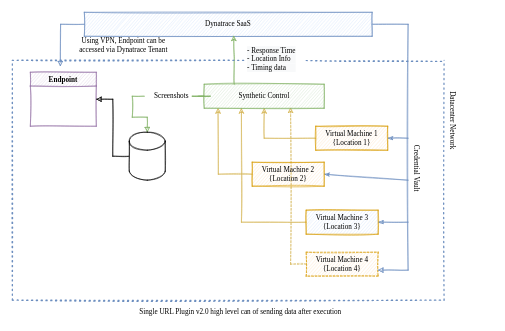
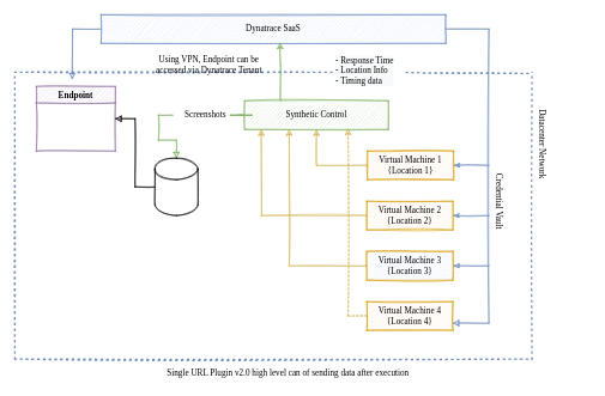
- <mxCell id="31" value="Using VPN, Endpoint can be &lt;br&gt;accessed via Dynatrace Tenant" style="text;html=1;align=center;verticalAlign=middle;resizable=0;points=[];autosize=1;strokeColor=none;fontFamily=Comic Sans MS;sketch=1;" vertex="1" parent="1"><mxGeometry x="110" y="60" width="190" height="30" as="geometry" /></mxCell>
+ <mxCell id="31" value="Using VPN, Endpoint can be &lt;br&gt;accessed via Dynatrace Tenant" style="text;html=1;align=center;verticalAlign=middle;resizable=0;points=[];autosize=1;strokeColor=none;fontFamily=Comic Sans MS;sketch=1;" vertex="1" parent="1"><mxGeometry x="195" y="75" width="190" height="30" as="geometry" /></mxCell>
- <mxCell id="29" value="&lt;div style=&quot;color: rgb(0 , 0 , 0) ; font-size: 12px ; font-style: normal ; font-weight: 400 ; letter-spacing: normal ; text-indent: 0px ; text-transform: none ; word-spacing: 0px ; background-color: rgb(248 , 249 , 250) ; text-align: left&quot;&gt;&lt;span&gt;- Response Time&lt;/span&gt;&lt;/div&gt;&lt;div style=&quot;color: rgb(0 , 0 , 0) ; font-size: 12px ; font-style: normal ; font-weight: 400 ; letter-spacing: normal ; text-indent: 0px ; text-transform: none ; word-spacing: 0px ; background-color: rgb(248 , 249 , 250) ; text-align: left&quot;&gt;&lt;span&gt;- Location Info&lt;/span&gt;&lt;/div&gt;&lt;div style=&quot;color: rgb(0 , 0 , 0) ; font-size: 12px ; font-style: normal ; font-weight: 400 ; letter-spacing: normal ; text-indent: 0px ; text-transform: none ; word-spacing: 0px ; background-color: rgb(248 , 249 , 250) ; text-align: left&quot;&gt;&lt;span&gt;- Timing data&lt;/span&gt;&lt;/div&gt;" style="text;whiteSpace=wrap;html=1;fontFamily=Comic Sans MS;sketch=1;" vertex="1" parent="1"><mxGeometry x="410" y="70" width="100" height="60" as="geometry" /></mxCell>
+ <mxCell id="29" value="&lt;div style=&quot;color: rgb(0 , 0 , 0) ; font-size: 12px ; font-style: normal ; font-weight: 400 ; letter-spacing: normal ; text-indent: 0px ; text-transform: none ; word-spacing: 0px ; background-color: rgb(248 , 249 , 250) ; text-align: left&quot;&gt;&lt;span&gt;- Response Time&lt;/span&gt;&lt;/div&gt;&lt;div style=&quot;color: rgb(0 , 0 , 0) ; font-size: 12px ; font-style: normal ; font-weight: 400 ; letter-spacing: normal ; text-indent: 0px ; text-transform: none ; word-spacing: 0px ; background-color: rgb(248 , 249 , 250) ; text-align: left&quot;&gt;&lt;span&gt;- Location Info&lt;/span&gt;&lt;/div&gt;&lt;div style=&quot;color: rgb(0 , 0 , 0) ; font-size: 12px ; font-style: normal ; font-weight: 400 ; letter-spacing: normal ; text-indent: 0px ; text-transform: none ; word-spacing: 0px ; background-color: rgb(248 , 249 , 250) ; text-align: left&quot;&gt;&lt;span&gt;- Timing data&lt;/span&gt;&lt;/div&gt;" style="text;whiteSpace=wrap;html=1;fontFamily=Comic Sans MS;sketch=1;" vertex="1" parent="1"><mxGeometry x="465" y="70" width="100" height="60" as="geometry" /></mxCell>
- <mxCell id="15" value="&lt;span style=&quot;color: rgb(0, 0, 0); font-size: 12px; font-style: normal; font-weight: 400; letter-spacing: normal; text-align: center; text-indent: 0px; text-transform: none; word-spacing: 0px; display: inline; float: none;&quot;&gt;Virtual Machine 1 {Location 1}&lt;/span&gt;" style="rounded=0;whiteSpace=wrap;html=1;fillColor=#ffe6cc;strokeColor=#d79b00;labelBackgroundColor=none;fontFamily=Comic Sans MS;sketch=1;" vertex="1" parent="1"><mxGeometry x="526" y="210" width="120" height="40" as="geometry" /></mxCell>
+ <mxCell id="15" value="&lt;span style=&quot;color: rgb(0, 0, 0); font-size: 12px; font-style: normal; font-weight: 400; letter-spacing: normal; text-align: center; text-indent: 0px; text-transform: none; word-spacing: 0px; display: inline; float: none;&quot;&gt;Virtual Machine 1 {Location 1}&lt;/span&gt;" style="rounded=0;whiteSpace=wrap;html=1;fillColor=#ffe6cc;strokeColor=#d79b00;labelBackgroundColor=none;fontFamily=Comic Sans MS;sketch=1;" vertex="1" parent="1"><mxGeometry x="511" y="210" width="120" height="40" as="geometry" /></mxCell>
- <mxCell id="12" value="&lt;span style=&quot;color: rgb(0, 0, 0); font-size: 12px; font-style: normal; font-weight: 400; letter-spacing: normal; text-align: center; text-indent: 0px; text-transform: none; word-spacing: 0px; display: inline; float: none;&quot;&gt;Virtual Machine 2 {Location 2}&lt;/span&gt;" style="rounded=0;whiteSpace=wrap;html=1;fillColor=#ffe6cc;strokeColor=#d79b00;labelBackgroundColor=none;fontFamily=Comic Sans MS;sketch=1;" vertex="1" parent="1"><mxGeometry x="420" y="270" width="120" height="40" as="geometry" /></mxCell>
+ <mxCell id="12" value="&lt;span style=&quot;color: rgb(0, 0, 0); font-size: 12px; font-style: normal; font-weight: 400; letter-spacing: normal; text-align: center; text-indent: 0px; text-transform: none; word-spacing: 0px; display: inline; float: none;&quot;&gt;Virtual Machine 2 {Location 2}&lt;/span&gt;" style="rounded=0;whiteSpace=wrap;html=1;fillColor=#ffe6cc;strokeColor=#d79b00;labelBackgroundColor=none;fontFamily=Comic Sans MS;sketch=1;" vertex="1" parent="1"><mxGeometry x="510" y="280" width="120" height="40" as="geometry" /></mxCell>
- <mxCell id="3" value="Virtual Machine 4 {Location 4}" style="rounded=0;whiteSpace=wrap;html=1;fillColor=#ffe6cc;strokeColor=#d79b00;fontFamily=Comic Sans MS;sketch=1;dashed=1;" vertex="1" parent="1"><mxGeometry x="510" y="420" width="120" height="40" as="geometry" /></mxCell>
+ <mxCell id="3" value="Virtual Machine 4 {Location 4}" style="rounded=0;whiteSpace=wrap;html=1;fillColor=#ffe6cc;strokeColor=#d79b00;fontFamily=Comic Sans MS;sketch=1;" vertex="1" parent="1"><mxGeometry x="510" y="420" width="120" height="40" as="geometry" /></mxCell>
